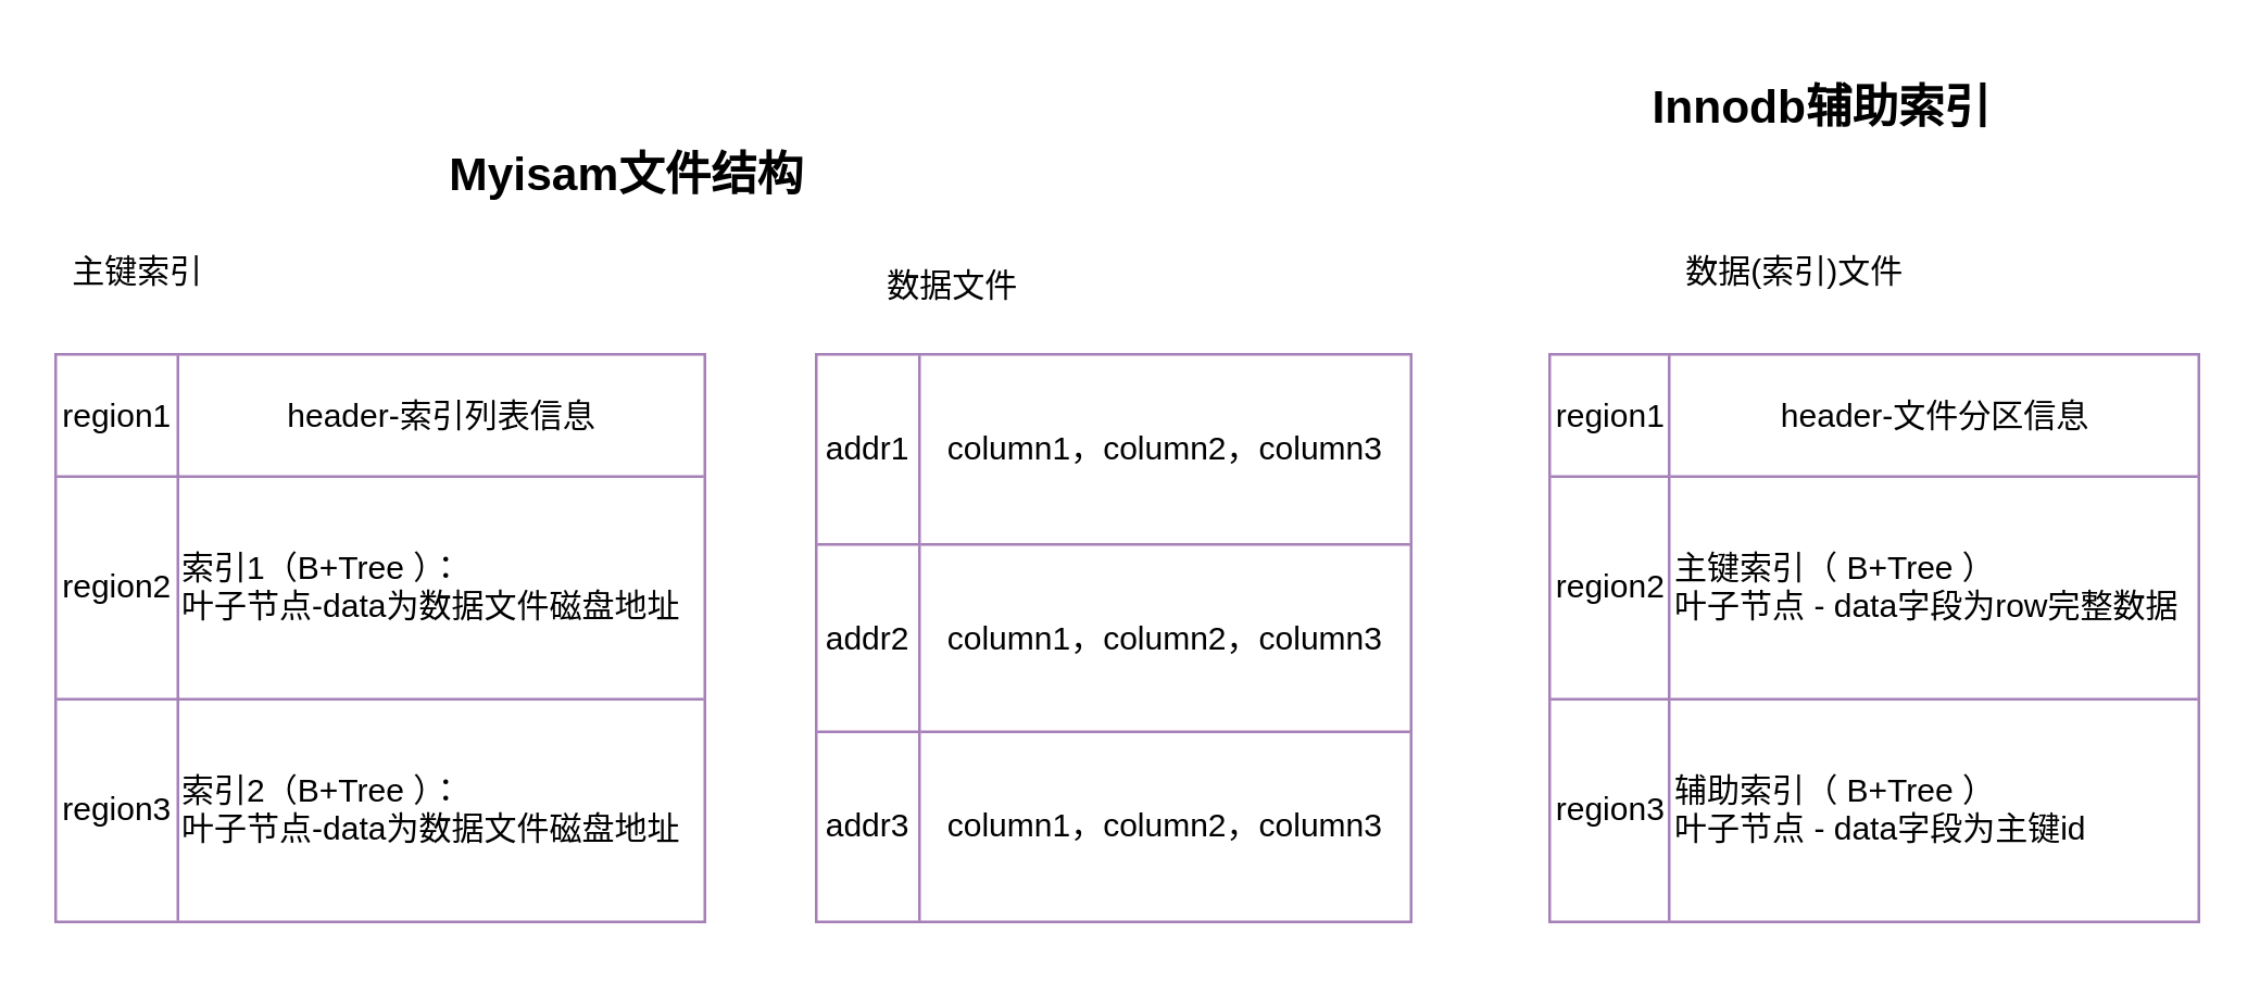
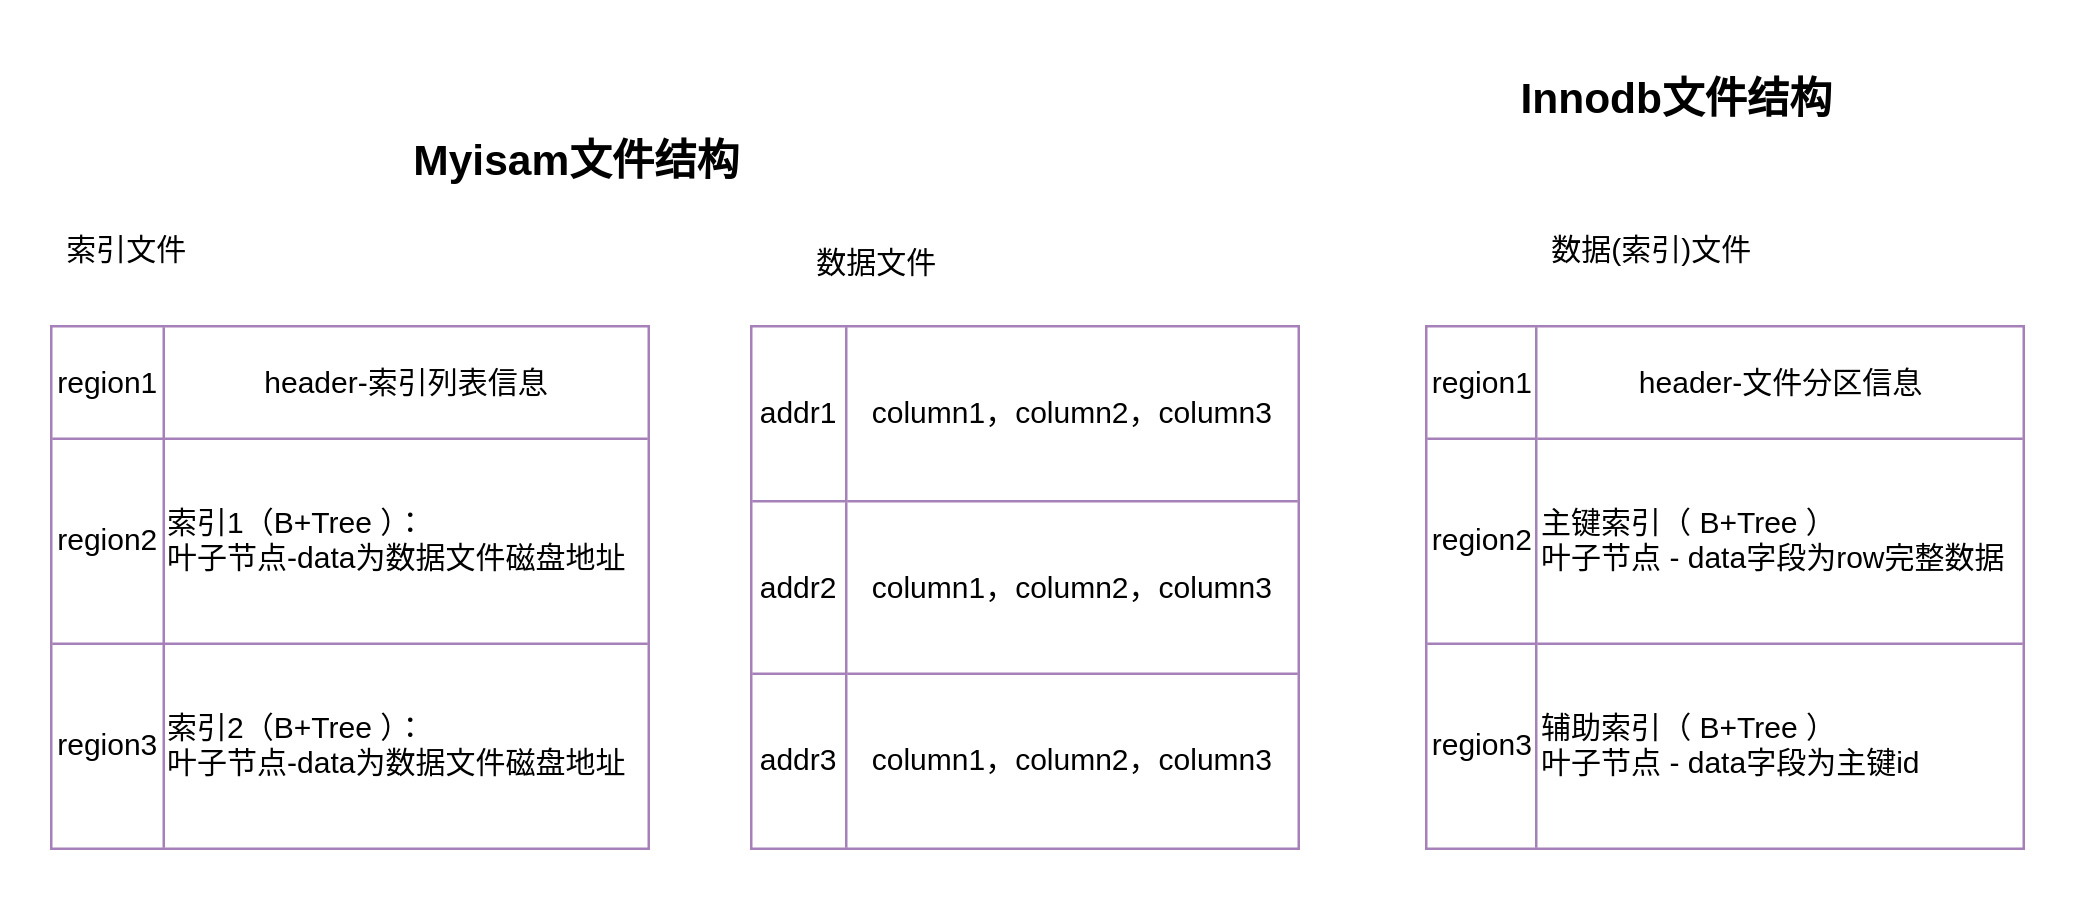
- <mxCell id="11" value="&lt;span style=&quot;font-size: 17px&quot;&gt;&lt;b&gt;Innodb&lt;/b&gt;&lt;/span&gt;&lt;b style=&quot;font-size: 17px&quot;&gt;辅助索引&lt;/b&gt;" style="text;html=1;resizable=0;autosize=1;align=center;verticalAlign=middle;points=[];fillColor=none;strokeColor=none;rounded=0;" vertex="1" parent="8"><mxGeometry x="40" y="10" width="140" height="20" as="geometry" /></mxCell>
+ <mxCell id="11" value="&lt;span style=&quot;font-size: 17px&quot;&gt;&lt;b&gt;Innodb&lt;/b&gt;&lt;/span&gt;&lt;b style=&quot;font-size: 17px&quot;&gt;文件结构&lt;/b&gt;" style="text;html=1;resizable=0;autosize=1;align=center;verticalAlign=middle;points=[];fillColor=none;strokeColor=none;rounded=0;" vertex="1" parent="8"><mxGeometry x="40" y="10" width="140" height="20" as="geometry" /></mxCell>
- <mxCell id="4" value="主键索引" style="text;html=1;resizable=0;autosize=1;align=center;verticalAlign=middle;points=[];fillColor=none;strokeColor=none;rounded=0;" vertex="1" parent="2"><mxGeometry y="60" width="60" height="20" as="geometry" /></mxCell>
+ <mxCell id="4" value="索引文件" style="text;html=1;resizable=0;autosize=1;align=center;verticalAlign=middle;points=[];fillColor=none;strokeColor=none;rounded=0;" vertex="1" parent="2"><mxGeometry y="60" width="60" height="20" as="geometry" /></mxCell>
